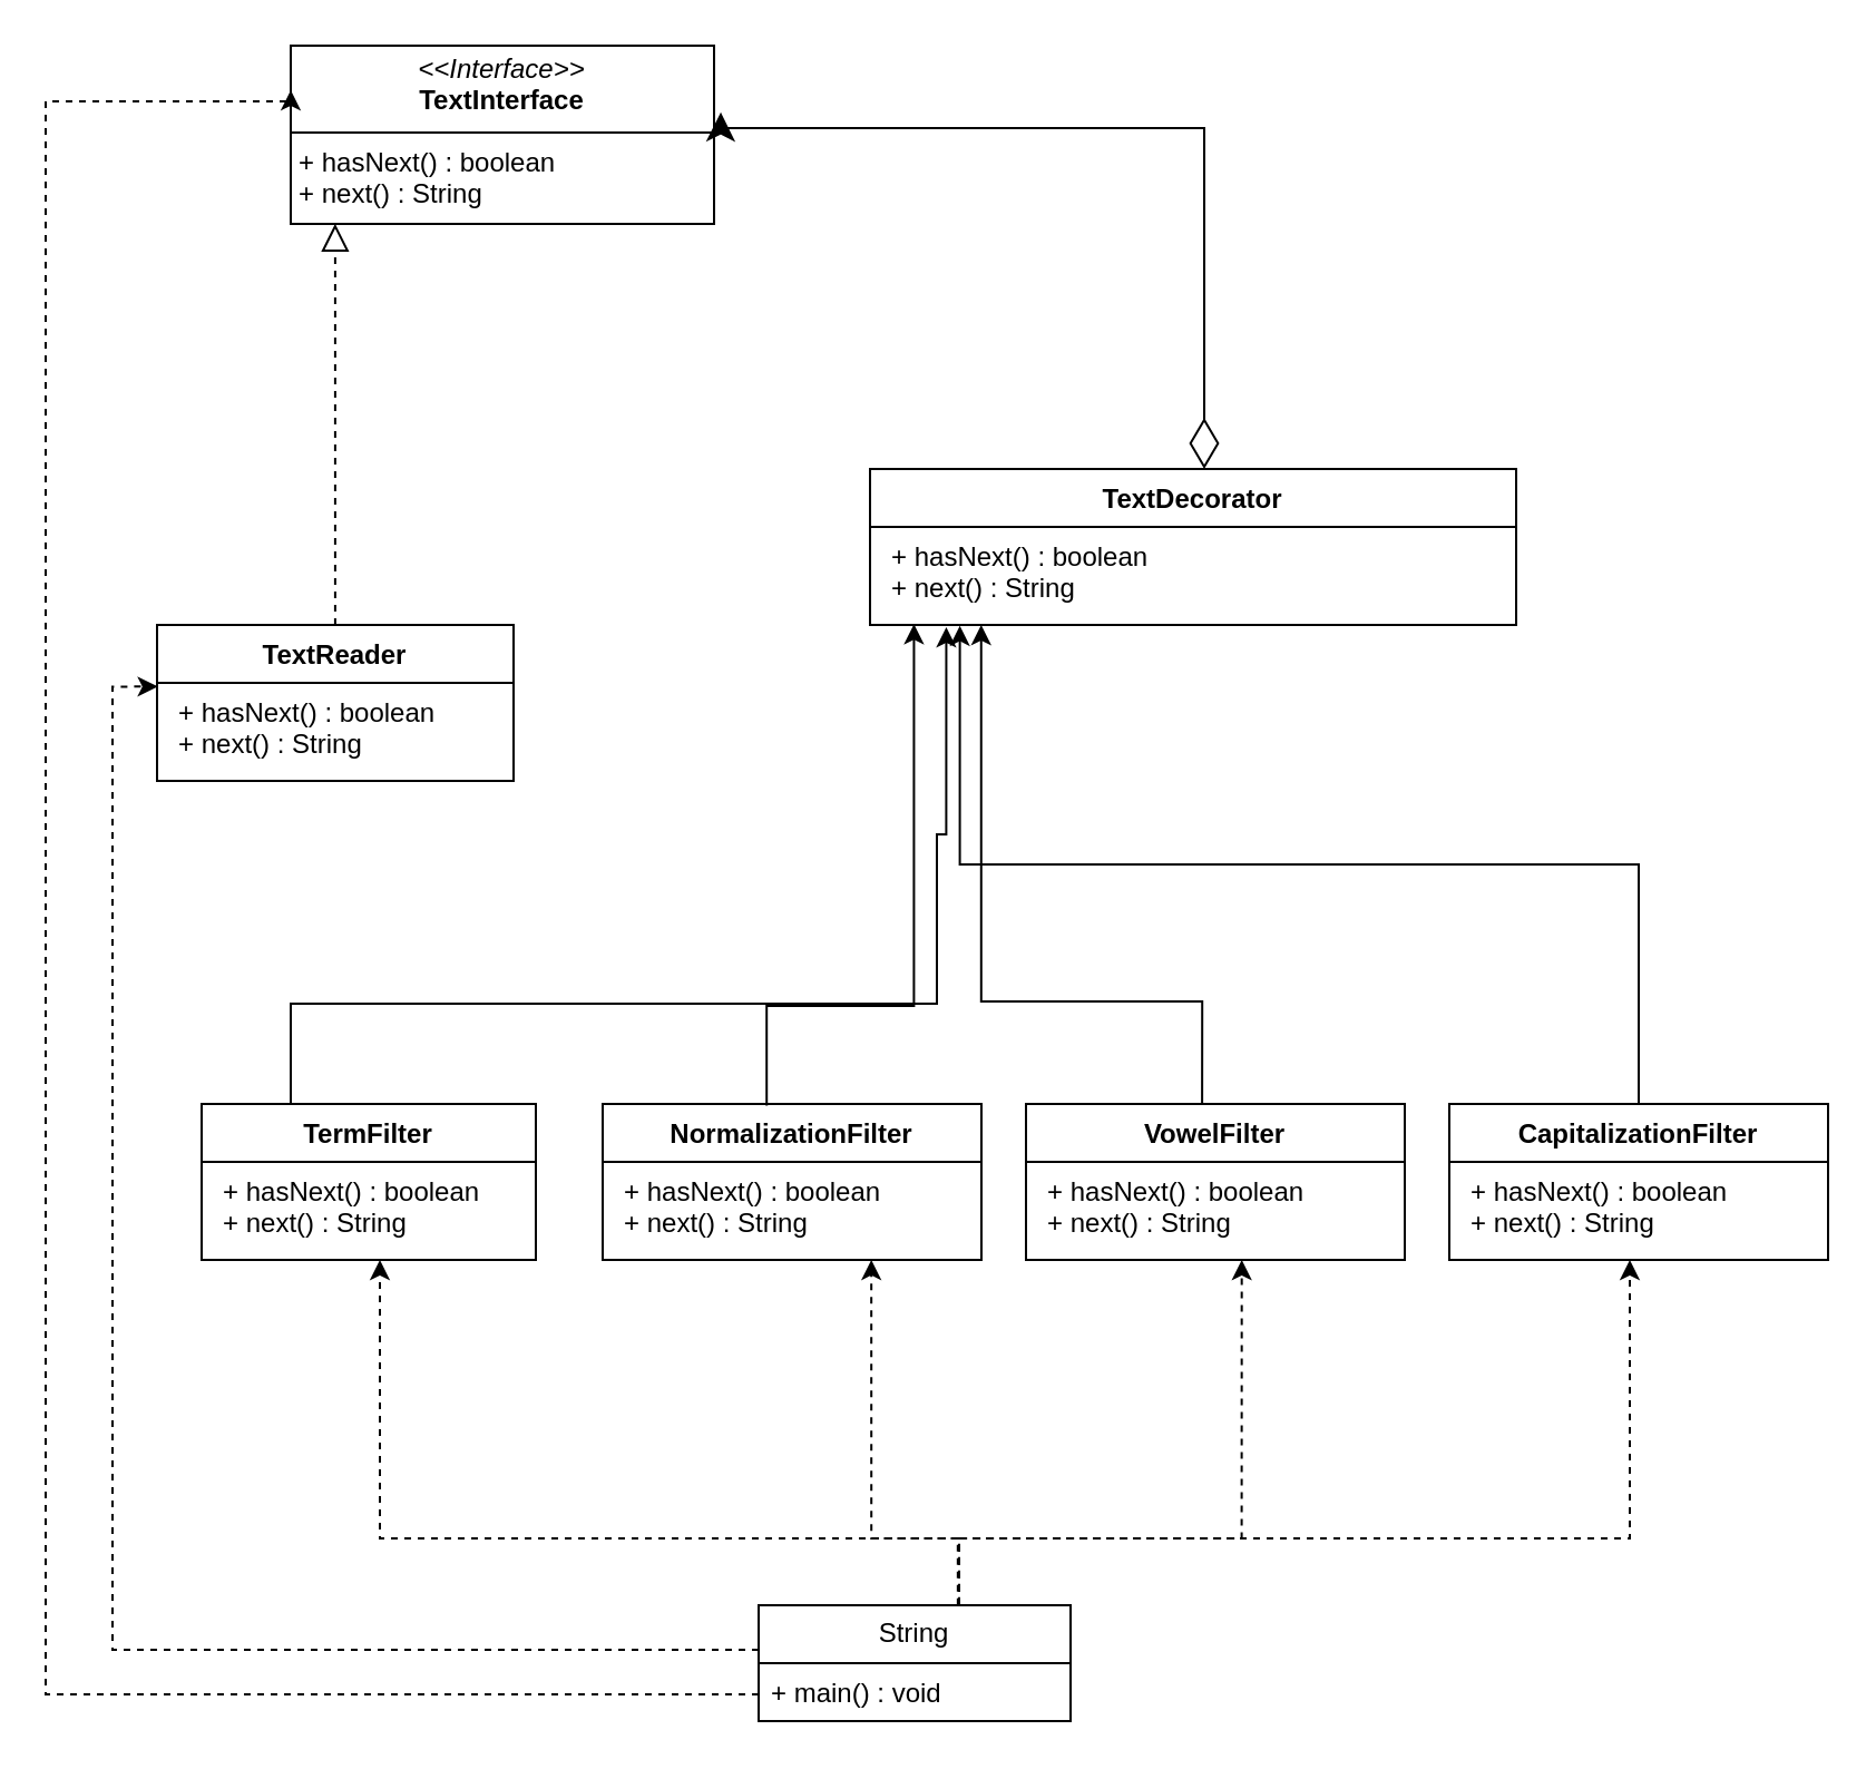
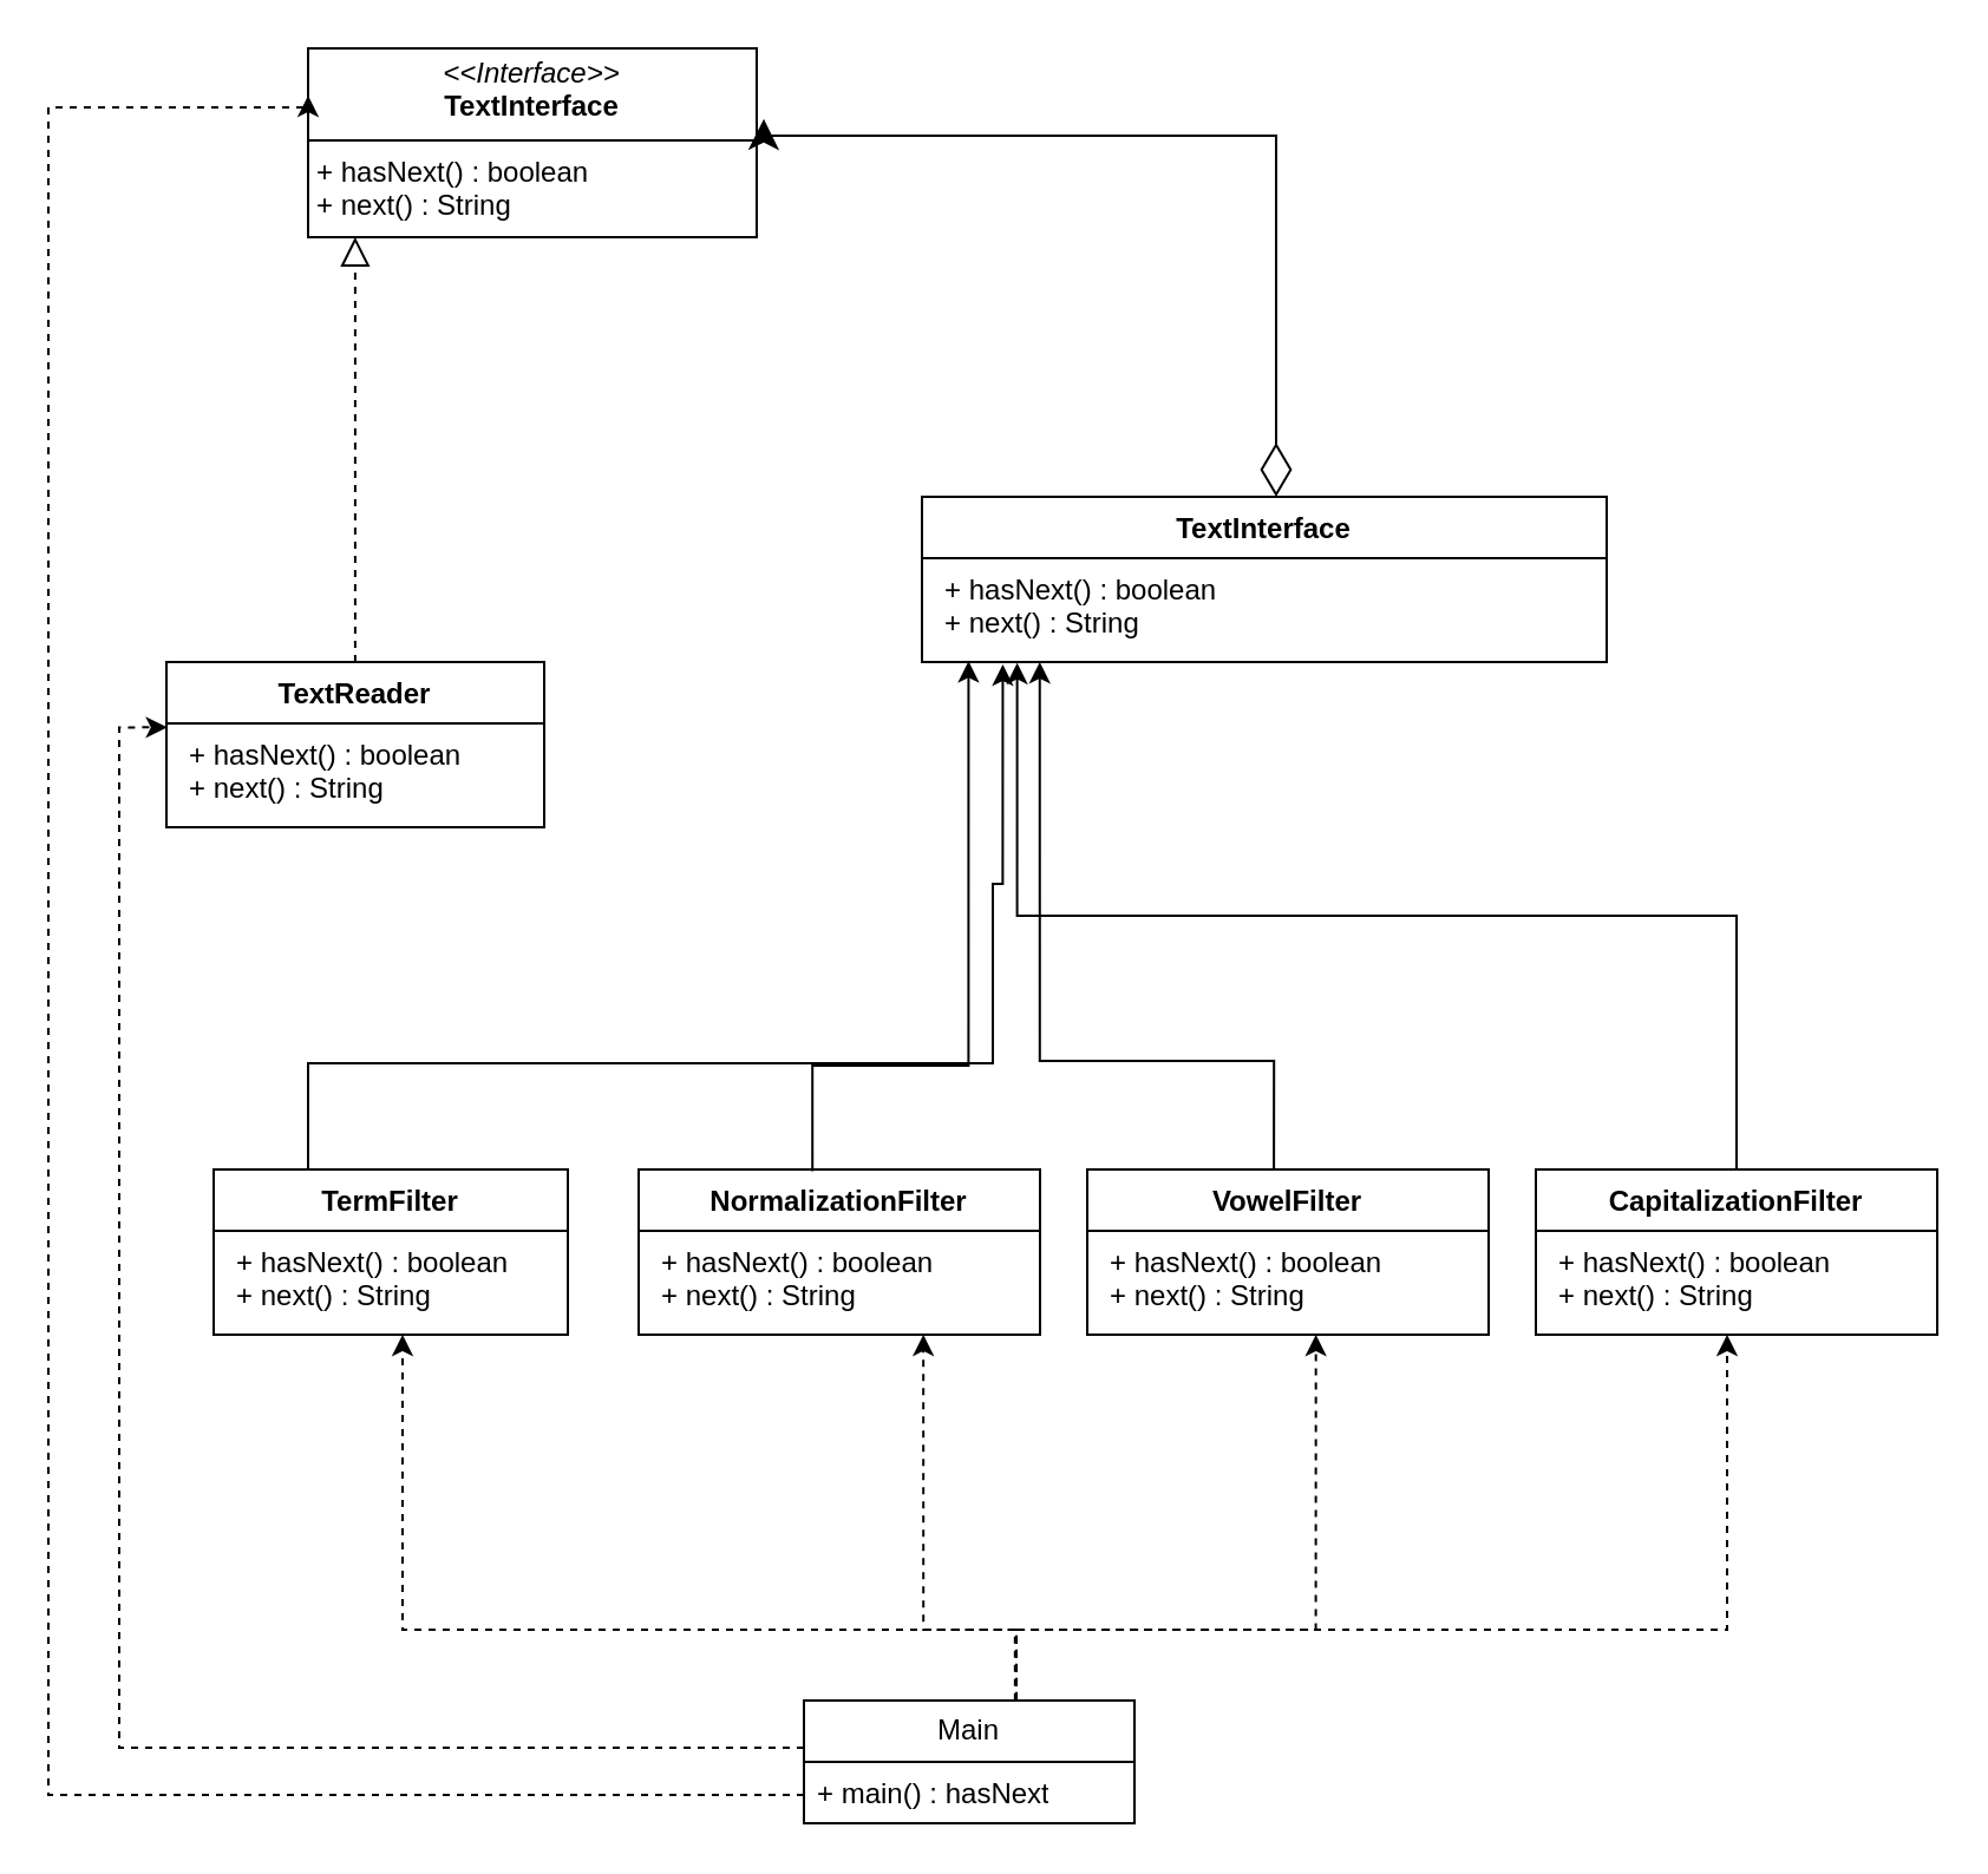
- <mxCell id="13" value="TextDecorator" style="swimlane;fontStyle=1;align=center;verticalAlign=top;childLayout=stackLayout;horizontal=1;startSize=26;horizontalStack=0;resizeParent=1;resizeParentMax=0;resizeLast=0;collapsible=1;marginBottom=0;whiteSpace=wrap;html=1;" vertex="1" parent="1"><mxGeometry x="390" y="210" width="290" height="70" as="geometry" /></mxCell>
+ <mxCell id="13" value="TextInterface" style="swimlane;fontStyle=1;align=center;verticalAlign=top;childLayout=stackLayout;horizontal=1;startSize=26;horizontalStack=0;resizeParent=1;resizeParentMax=0;resizeLast=0;collapsible=1;marginBottom=0;whiteSpace=wrap;html=1;" vertex="1" parent="1"><mxGeometry x="390" y="210" width="290" height="70" as="geometry" /></mxCell>
- <mxCell id="21" value="String" style="swimlane;fontStyle=0;childLayout=stackLayout;horizontal=1;startSize=26;fillColor=none;horizontalStack=0;resizeParent=1;resizeParentMax=0;resizeLast=0;collapsible=1;marginBottom=0;whiteSpace=wrap;html=1;" vertex="1" parent="1"><mxGeometry x="340" y="720" width="140" height="52" as="geometry" /></mxCell>
+ <mxCell id="21" value="Main" style="swimlane;fontStyle=0;childLayout=stackLayout;horizontal=1;startSize=26;fillColor=none;horizontalStack=0;resizeParent=1;resizeParentMax=0;resizeLast=0;collapsible=1;marginBottom=0;whiteSpace=wrap;html=1;" vertex="1" parent="1"><mxGeometry x="340" y="720" width="140" height="52" as="geometry" /></mxCell>
- <mxCell id="22" value="+ main() : void" style="text;strokeColor=none;fillColor=none;align=left;verticalAlign=top;spacingLeft=4;spacingRight=4;overflow=hidden;rotatable=0;points=[[0,0.5],[1,0.5]];portConstraint=eastwest;whiteSpace=wrap;html=1;" vertex="1" parent="21"><mxGeometry y="26" width="140" height="26" as="geometry" /></mxCell>
+ <mxCell id="22" value="+ main() : hasNext" style="text;strokeColor=none;fillColor=none;align=left;verticalAlign=top;spacingLeft=4;spacingRight=4;overflow=hidden;rotatable=0;points=[[0,0.5],[1,0.5]];portConstraint=eastwest;whiteSpace=wrap;html=1;" vertex="1" parent="21"><mxGeometry y="26" width="140" height="26" as="geometry" /></mxCell>
